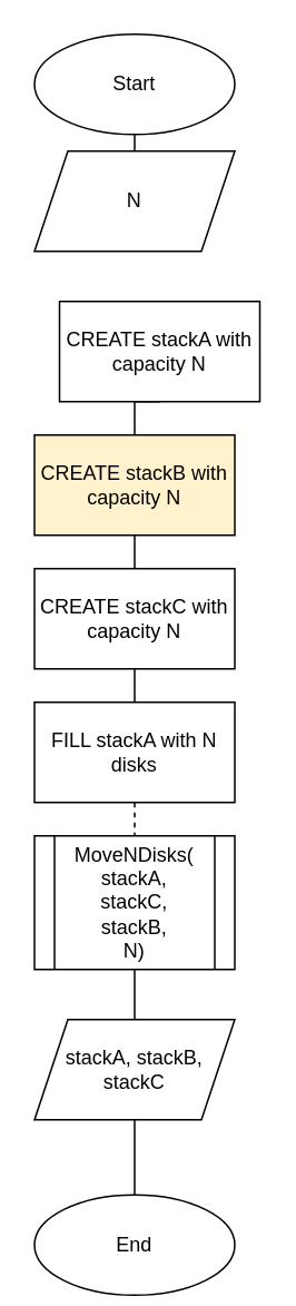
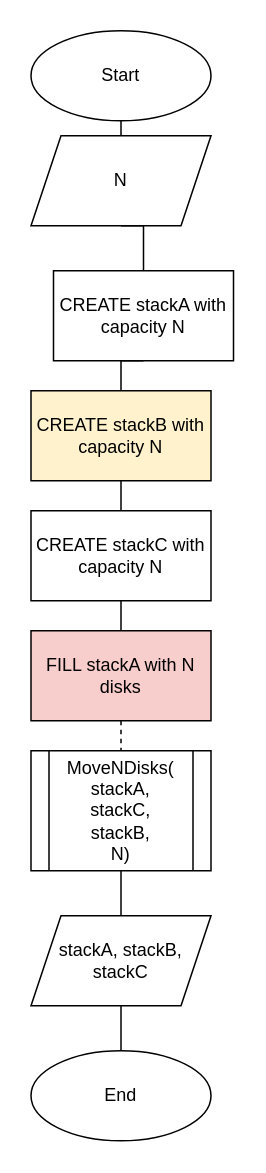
+ <mxCell id="4" style="edgeStyle=orthogonalEdgeStyle;rounded=0;orthogonalLoop=1;jettySize=auto;html=1;exitX=0.5;exitY=1;exitDx=0;exitDy=0;entryX=0.5;entryY=0;entryDx=0;entryDy=0;endArrow=none;endFill=0;" parent="1" source="5" target="7" edge="1"><mxGeometry relative="1" as="geometry" /></mxCell>
- <mxCell id="18" value="FILL stackA with N disks" style="rounded=0;whiteSpace=wrap;html=1;" parent="1" vertex="1"><mxGeometry x="20" y="420" width="120" height="60" as="geometry" /></mxCell>
+ <mxCell id="18" value="FILL stackA with N disks" style="rounded=0;whiteSpace=wrap;html=1;fillColor=#f8cecc;" parent="1" vertex="1"><mxGeometry x="20" y="420" width="120" height="60" as="geometry" /></mxCell>
- <mxCell id="16" value="End" style="ellipse;whiteSpace=wrap;html=1;" parent="1" vertex="1"><mxGeometry x="20" y="715" width="120" height="60" as="geometry" /></mxCell>
+ <mxCell id="16" value="End" style="ellipse;whiteSpace=wrap;html=1;" parent="1" vertex="1"><mxGeometry x="20" y="700" width="120" height="60" as="geometry" /></mxCell>
